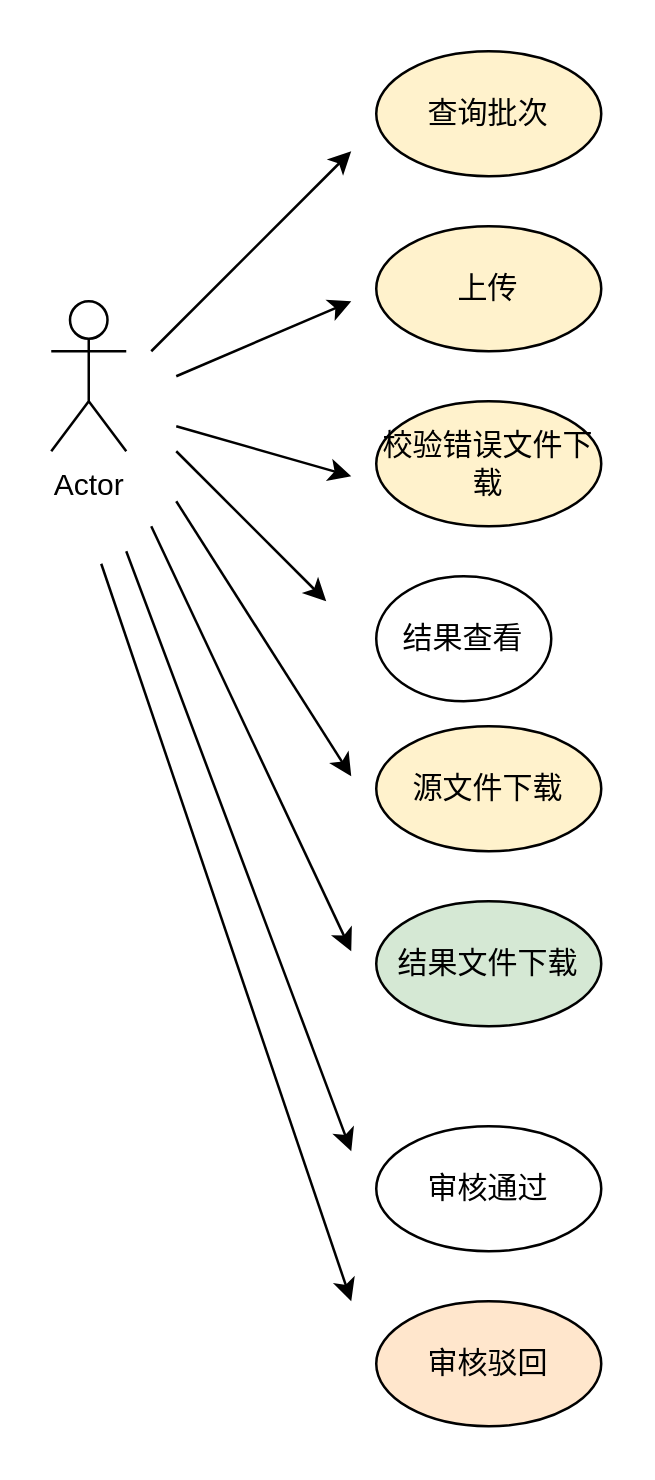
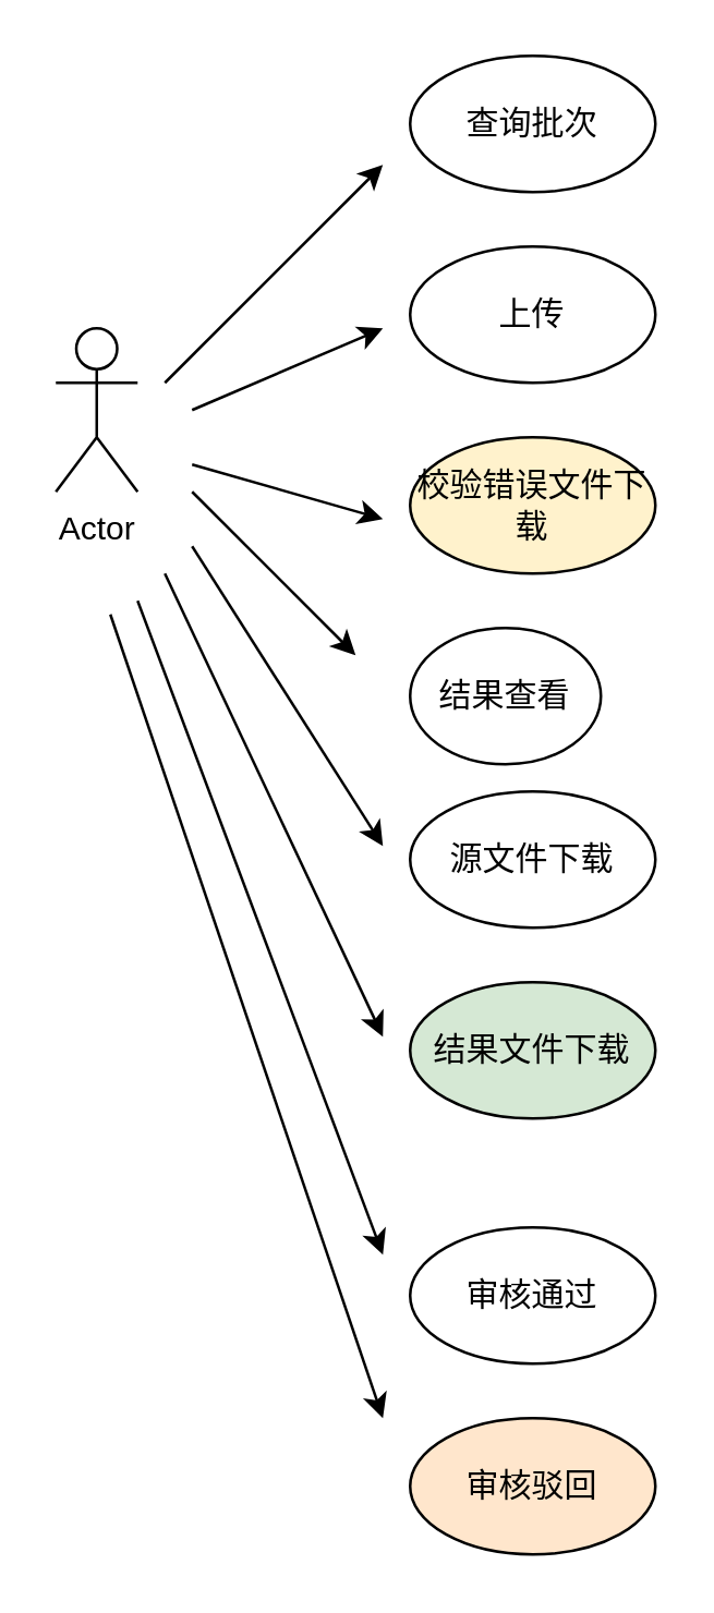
- <mxCell id="3" value="查询批次" style="ellipse;whiteSpace=wrap;html=1;fillColor=#fff2cc;" vertex="1" parent="1"><mxGeometry x="150" y="20" width="90" height="50" as="geometry" /></mxCell>
+ <mxCell id="3" value="查询批次" style="ellipse;whiteSpace=wrap;html=1;" vertex="1" parent="1"><mxGeometry x="150" y="20" width="90" height="50" as="geometry" /></mxCell>
- <mxCell id="4" value="上传" style="ellipse;whiteSpace=wrap;html=1;fillColor=#fff2cc;" vertex="1" parent="1"><mxGeometry x="150" y="90" width="90" height="50" as="geometry" /></mxCell>
+ <mxCell id="4" value="上传" style="ellipse;whiteSpace=wrap;html=1;" vertex="1" parent="1"><mxGeometry x="150" y="90" width="90" height="50" as="geometry" /></mxCell>
- <mxCell id="11" value="源文件下载" style="ellipse;whiteSpace=wrap;html=1;fillColor=#fff2cc;" vertex="1" parent="1"><mxGeometry x="150" y="290" width="90" height="50" as="geometry" /></mxCell>
+ <mxCell id="11" value="源文件下载" style="ellipse;whiteSpace=wrap;html=1;" vertex="1" parent="1"><mxGeometry x="150" y="290" width="90" height="50" as="geometry" /></mxCell>
